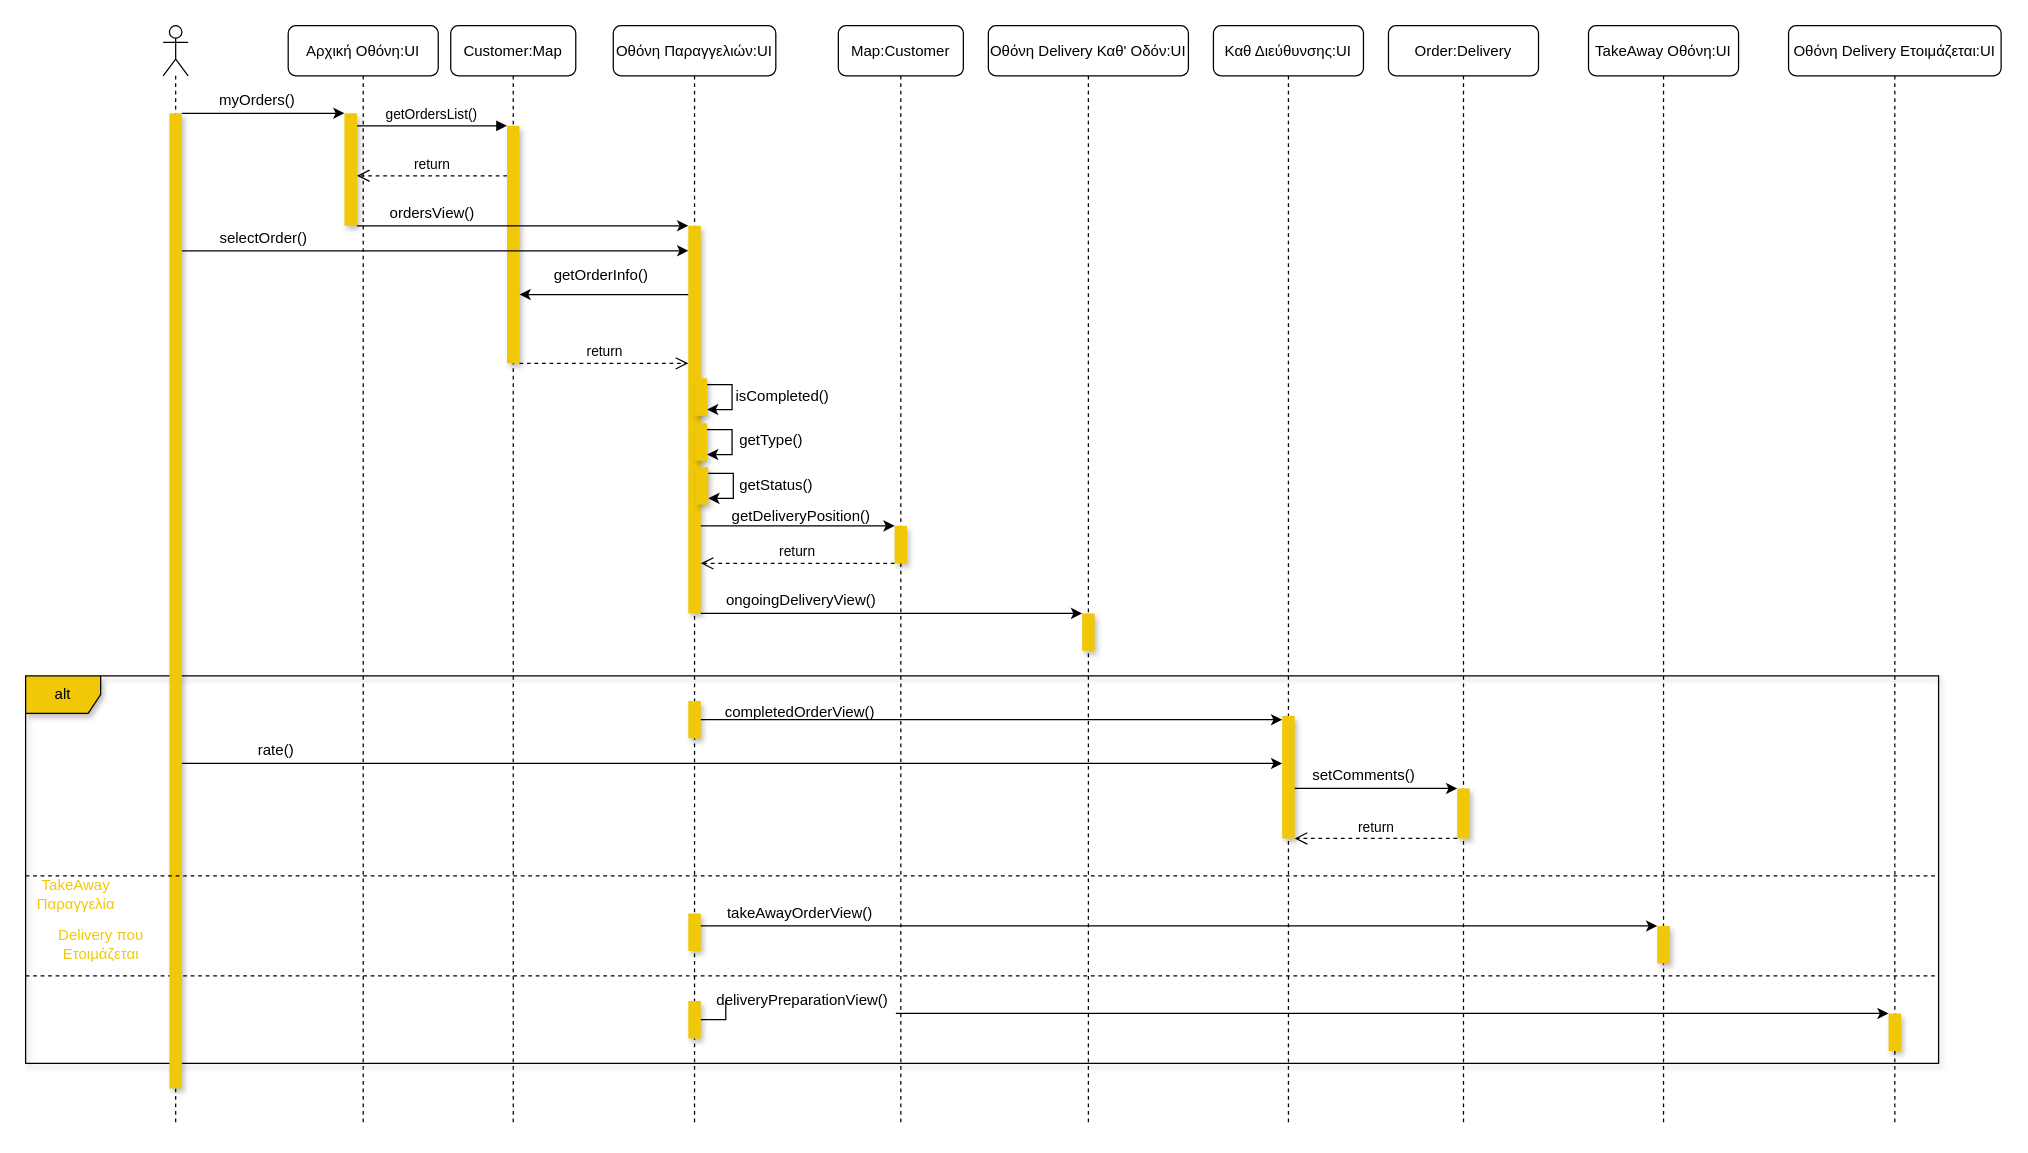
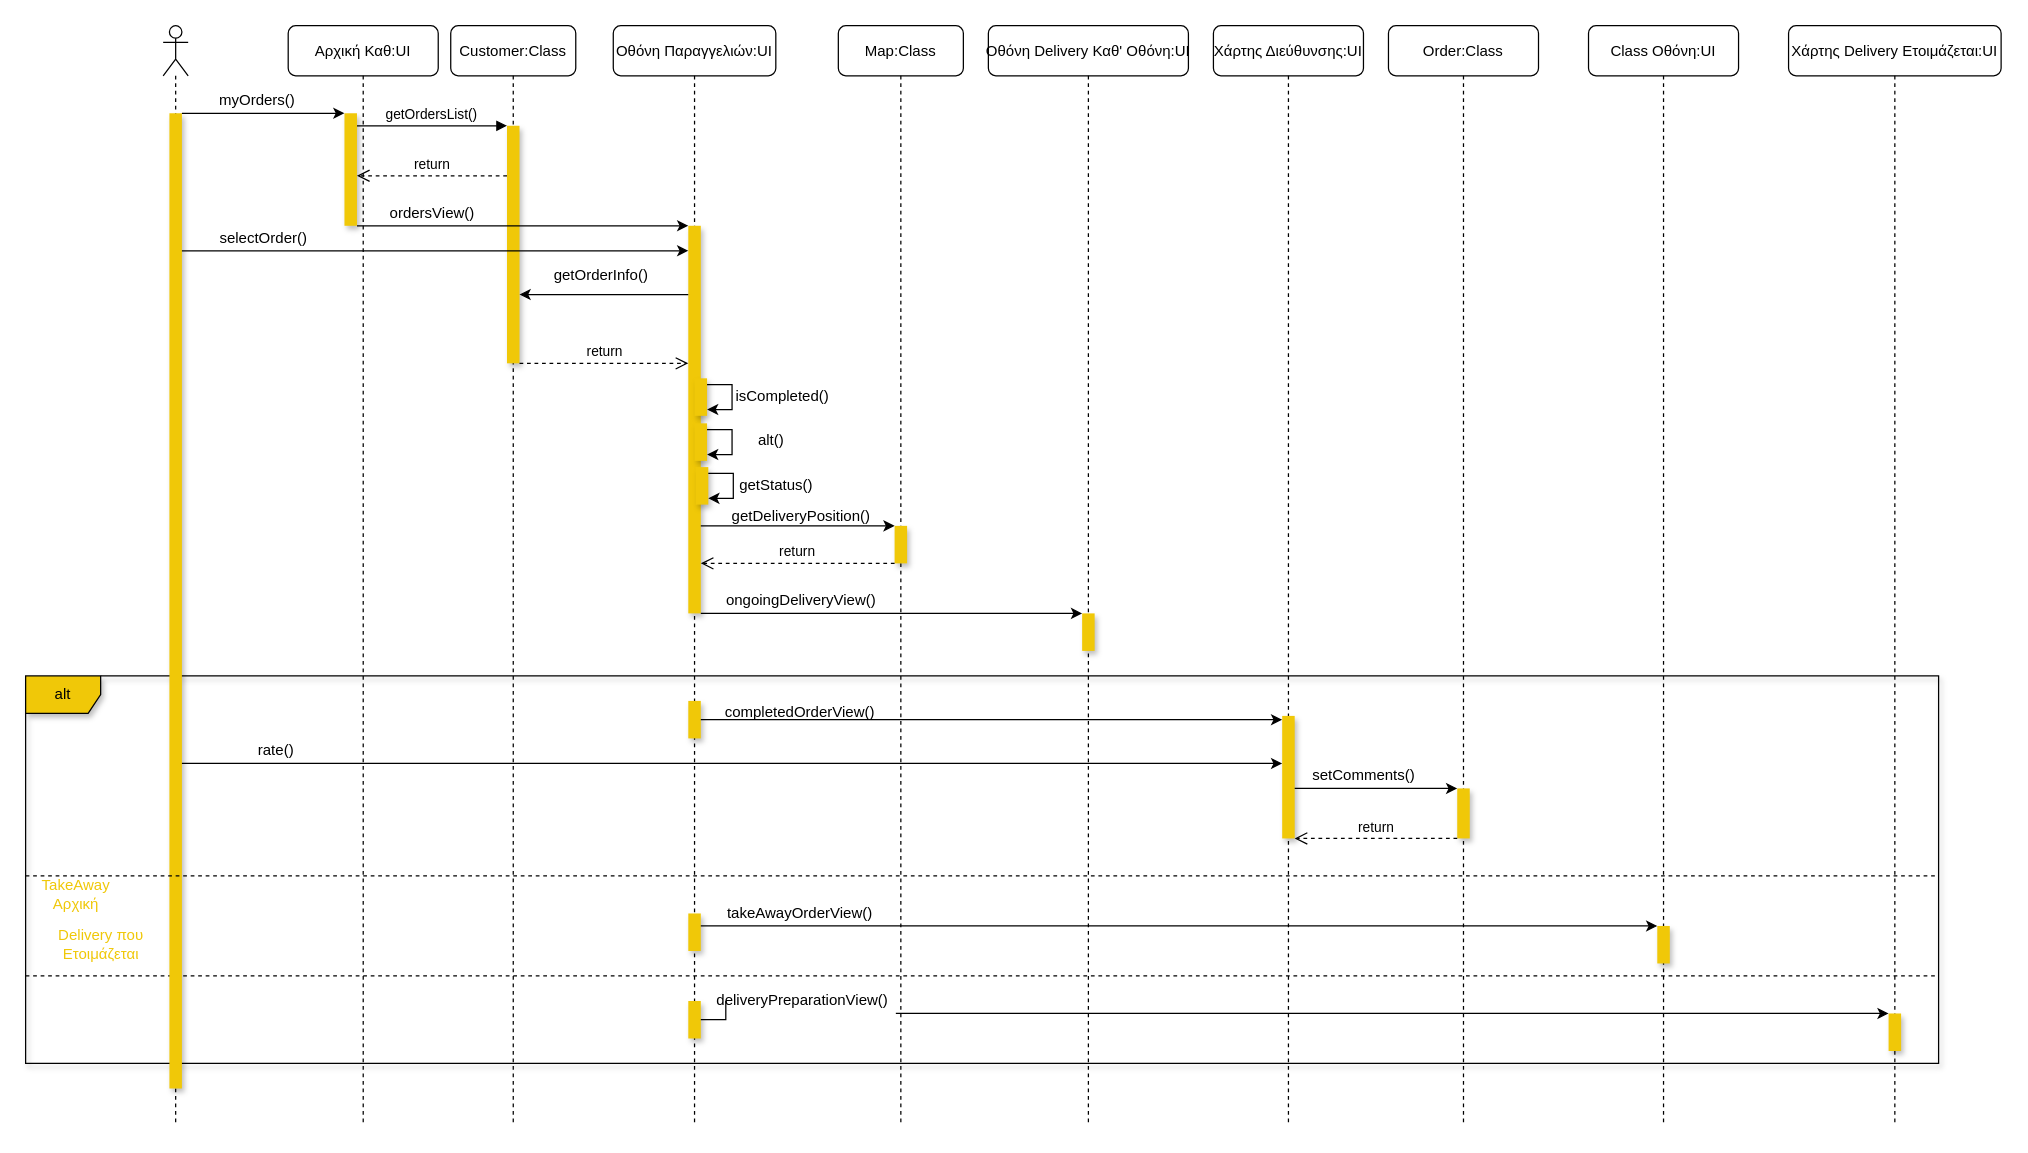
- <mxCell id="3" value="Αρχική Οθόνη:UI" style="shape=umlLifeline;perimeter=lifelinePerimeter;container=1;collapsible=0;recursiveResize=0;rounded=1;shadow=0;strokeWidth=1;" parent="1" vertex="1"><mxGeometry x="230" y="20" width="120" height="880" as="geometry" /></mxCell>
+ <mxCell id="3" value="Αρχική Καθ:UI" style="shape=umlLifeline;perimeter=lifelinePerimeter;container=1;collapsible=0;recursiveResize=0;rounded=1;shadow=0;strokeWidth=1;" parent="1" vertex="1"><mxGeometry x="230" y="20" width="120" height="880" as="geometry" /></mxCell>
- <mxCell id="6" value="Customer:Map" style="shape=umlLifeline;perimeter=lifelinePerimeter;container=1;collapsible=0;recursiveResize=0;rounded=1;shadow=0;strokeWidth=1;" parent="1" vertex="1"><mxGeometry x="360" y="20" width="100" height="880" as="geometry" /></mxCell>
+ <mxCell id="6" value="Customer:Class" style="shape=umlLifeline;perimeter=lifelinePerimeter;container=1;collapsible=0;recursiveResize=0;rounded=1;shadow=0;strokeWidth=1;" parent="1" vertex="1"><mxGeometry x="360" y="20" width="100" height="880" as="geometry" /></mxCell>
- <mxCell id="26" value="Map:Customer" style="shape=umlLifeline;perimeter=lifelinePerimeter;container=1;collapsible=0;recursiveResize=0;rounded=1;shadow=0;strokeWidth=1;" vertex="1" parent="1"><mxGeometry x="670" y="20" width="100" height="880" as="geometry" /></mxCell>
+ <mxCell id="26" value="Map:Class" style="shape=umlLifeline;perimeter=lifelinePerimeter;container=1;collapsible=0;recursiveResize=0;rounded=1;shadow=0;strokeWidth=1;" vertex="1" parent="1"><mxGeometry x="670" y="20" width="100" height="880" as="geometry" /></mxCell>
- <mxCell id="28" value="Οθόνη Delivery Καθ' Οδόν:UI" style="shape=umlLifeline;perimeter=lifelinePerimeter;container=1;collapsible=0;recursiveResize=0;rounded=1;shadow=0;strokeWidth=1;" vertex="1" parent="1"><mxGeometry x="790" y="20" width="160" height="880" as="geometry" /></mxCell>
+ <mxCell id="28" value="Οθόνη Delivery Καθ' Oθόνη:UI" style="shape=umlLifeline;perimeter=lifelinePerimeter;container=1;collapsible=0;recursiveResize=0;rounded=1;shadow=0;strokeWidth=1;" vertex="1" parent="1"><mxGeometry x="790" y="20" width="160" height="880" as="geometry" /></mxCell>
- <mxCell id="44" value="Καθ Διεύθυνσης:UI" style="shape=umlLifeline;perimeter=lifelinePerimeter;container=1;collapsible=0;recursiveResize=0;rounded=1;shadow=0;strokeWidth=1;" vertex="1" parent="1"><mxGeometry x="970" y="20" width="120" height="880" as="geometry" /></mxCell>
+ <mxCell id="44" value="Χάρτης Διεύθυνσης:UI" style="shape=umlLifeline;perimeter=lifelinePerimeter;container=1;collapsible=0;recursiveResize=0;rounded=1;shadow=0;strokeWidth=1;" vertex="1" parent="1"><mxGeometry x="970" y="20" width="120" height="880" as="geometry" /></mxCell>
- <mxCell id="50" value="Order:Delivery" style="shape=umlLifeline;perimeter=lifelinePerimeter;container=1;collapsible=0;recursiveResize=0;rounded=1;shadow=0;strokeWidth=1;" vertex="1" parent="1"><mxGeometry x="1110" y="20" width="120" height="880" as="geometry" /></mxCell>
+ <mxCell id="50" value="Order:Class" style="shape=umlLifeline;perimeter=lifelinePerimeter;container=1;collapsible=0;recursiveResize=0;rounded=1;shadow=0;strokeWidth=1;" vertex="1" parent="1"><mxGeometry x="1110" y="20" width="120" height="880" as="geometry" /></mxCell>
- <mxCell id="57" value="TakeAway Οθόνη:UI" style="shape=umlLifeline;perimeter=lifelinePerimeter;container=1;collapsible=0;recursiveResize=0;rounded=1;shadow=0;strokeWidth=1;" vertex="1" parent="1"><mxGeometry x="1270" y="20" width="120" height="880" as="geometry" /></mxCell>
+ <mxCell id="57" value="Class Οθόνη:UI" style="shape=umlLifeline;perimeter=lifelinePerimeter;container=1;collapsible=0;recursiveResize=0;rounded=1;shadow=0;strokeWidth=1;" vertex="1" parent="1"><mxGeometry x="1270" y="20" width="120" height="880" as="geometry" /></mxCell>
- <mxCell id="59" value="Oθόνη Delivery Ετοιμάζεται:UI" style="shape=umlLifeline;perimeter=lifelinePerimeter;container=1;collapsible=0;recursiveResize=0;rounded=1;shadow=0;strokeWidth=1;" vertex="1" parent="1"><mxGeometry x="1430" y="20" width="170" height="880" as="geometry" /></mxCell>
+ <mxCell id="59" value="Χάρτης Delivery Ετοιμάζεται:UI" style="shape=umlLifeline;perimeter=lifelinePerimeter;container=1;collapsible=0;recursiveResize=0;rounded=1;shadow=0;strokeWidth=1;" vertex="1" parent="1"><mxGeometry x="1430" y="20" width="170" height="880" as="geometry" /></mxCell>
- <mxCell id="35" value="getType()" style="text;html=1;align=center;verticalAlign=middle;resizable=0;points=[];autosize=1;strokeColor=none;fillColor=none;fontColor=#000000;" vertex="1" parent="1"><mxGeometry x="581" y="342" width="70" height="20" as="geometry" /></mxCell>
+ <mxCell id="35" value="alt()" style="text;html=1;align=center;verticalAlign=middle;resizable=0;points=[];autosize=1;strokeColor=none;fillColor=none;fontColor=#000000;" vertex="1" parent="1"><mxGeometry x="581" y="342" width="70" height="20" as="geometry" /></mxCell>
- <mxCell id="56" value="TakeAway&lt;br&gt;Παραγγελία" style="text;html=1;align=center;verticalAlign=middle;resizable=0;points=[];autosize=1;strokeColor=none;fillColor=none;fontColor=#F0C808;" vertex="1" parent="1"><mxGeometry x="20" y="700" width="80" height="30" as="geometry" /></mxCell>
+ <mxCell id="56" value="TakeAway&lt;br&gt;Αρχική" style="text;html=1;align=center;verticalAlign=middle;resizable=0;points=[];autosize=1;strokeColor=none;fillColor=none;fontColor=#F0C808;" vertex="1" parent="1"><mxGeometry x="20" y="700" width="80" height="30" as="geometry" /></mxCell>
